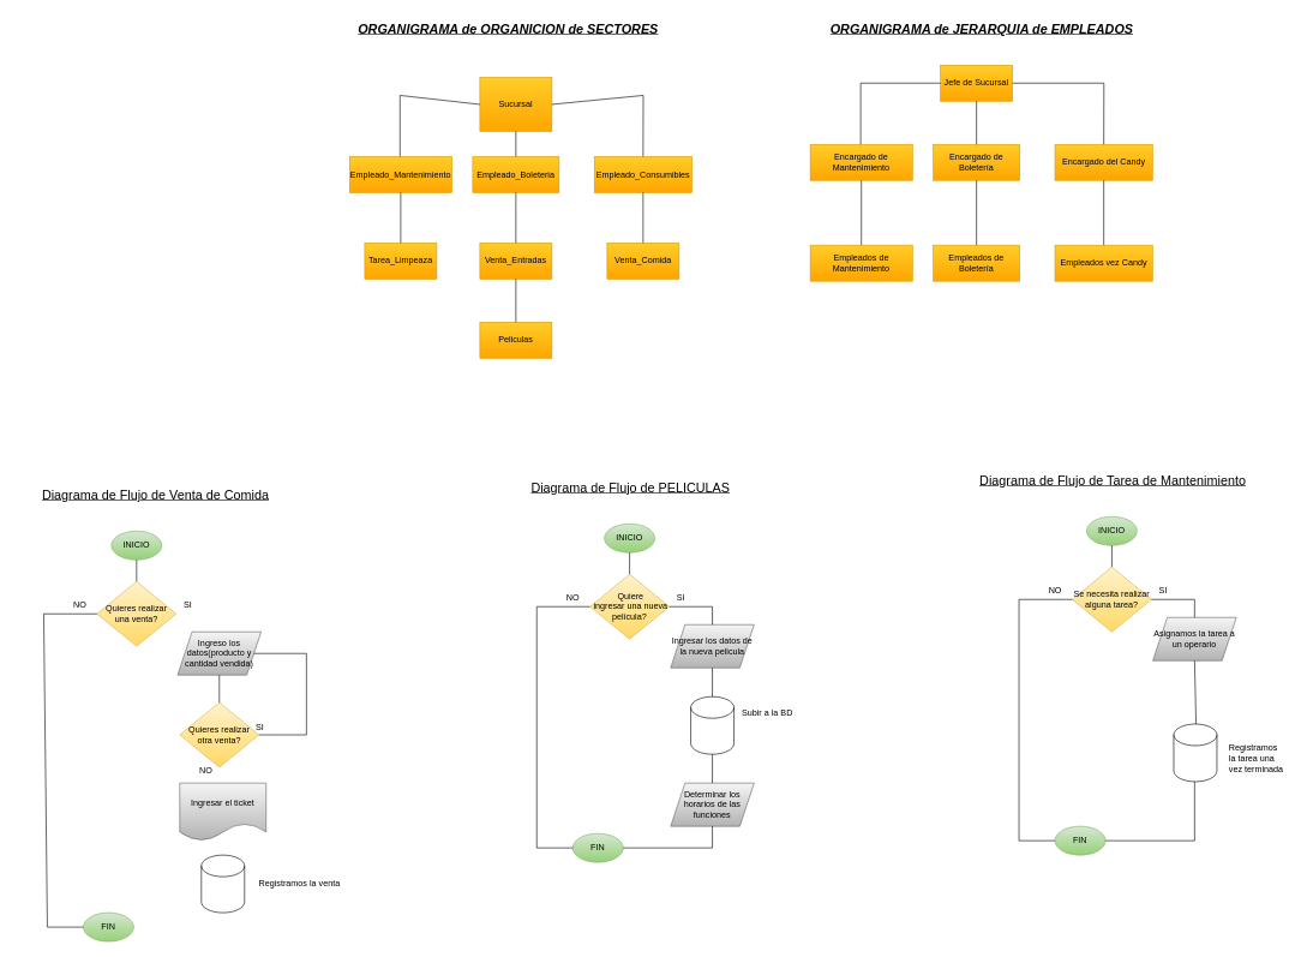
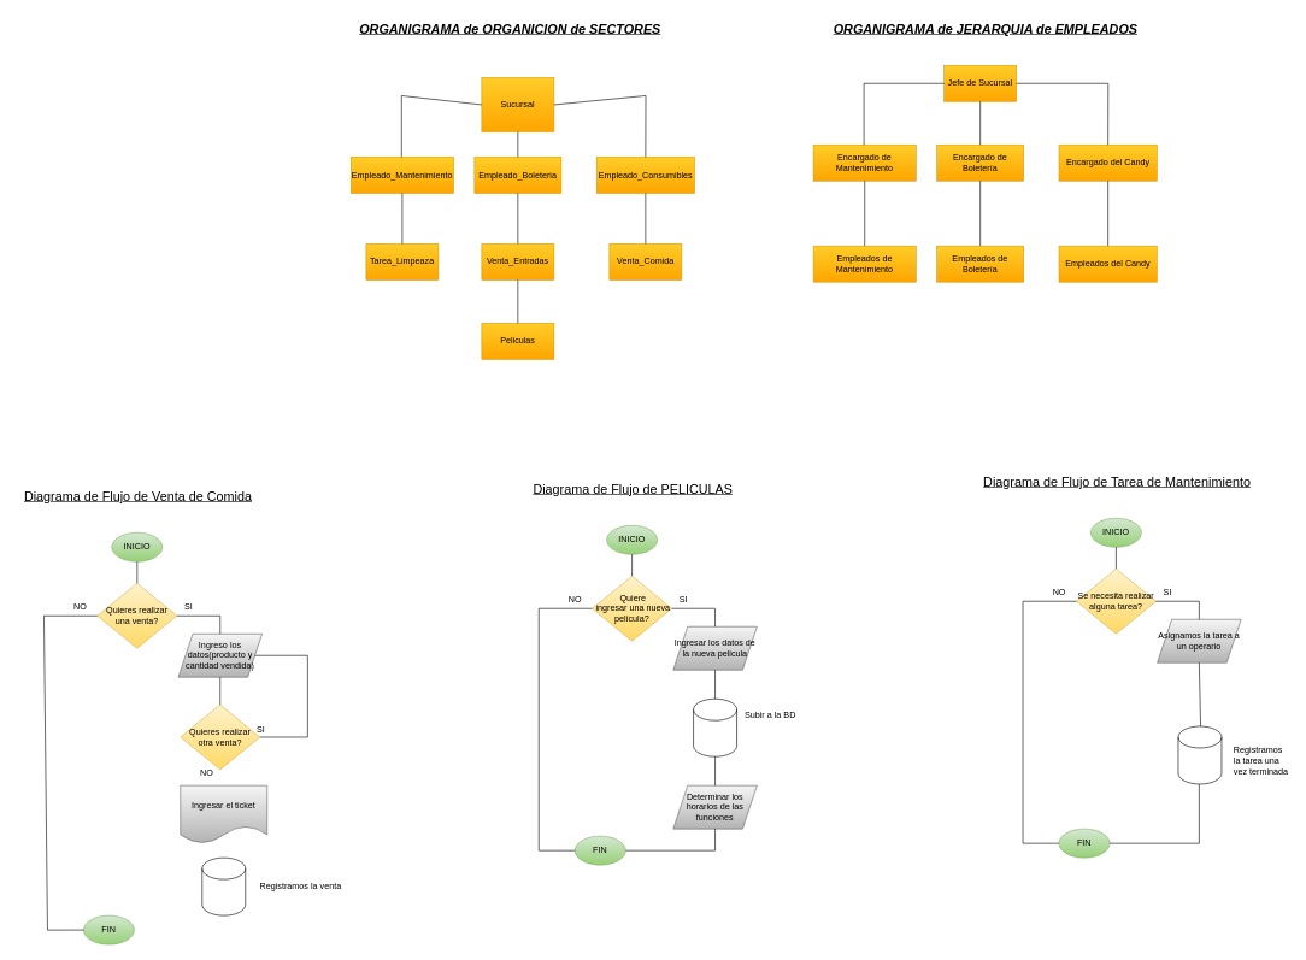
- <mxCell id="27" value="Empleados vez Candy" style="rounded=0;whiteSpace=wrap;html=1;fillColor=#ffcd28;gradientColor=#ffa500;strokeColor=#d79b00;" parent="1" vertex="1"><mxGeometry x="1465" y="340" width="135.5" height="50" as="geometry" /></mxCell>
+ <mxCell id="27" value="Empleados del Candy" style="rounded=0;whiteSpace=wrap;html=1;fillColor=#ffcd28;gradientColor=#ffa500;strokeColor=#d79b00;" parent="1" vertex="1"><mxGeometry x="1465" y="340" width="135.5" height="50" as="geometry" /></mxCell>
- <mxCell id="62" value="&lt;font style=&quot;font-size: 18px;&quot;&gt;&lt;u&gt;Diagrama de Flujo de Venta de Comida&lt;/u&gt;&lt;/font&gt;" style="text;html=1;align=center;verticalAlign=middle;resizable=0;points=[];autosize=1;strokeColor=none;fillColor=none;" vertex="1" parent="1"><mxGeometry x="45" y="667" width="340" height="40" as="geometry" /></mxCell>
+ <mxCell id="62" value="&lt;font style=&quot;font-size: 18px;&quot;&gt;&lt;u&gt;Diagrama de Flujo de Venta de Comida&lt;/u&gt;&lt;/font&gt;" style="text;html=1;align=center;verticalAlign=middle;resizable=0;points=[];autosize=1;strokeColor=none;fillColor=none;" vertex="1" parent="1"><mxGeometry x="20" y="667" width="340" height="40" as="geometry" /></mxCell>
+ <mxCell id="71" value="" style="endArrow=none;html=1;rounded=0;entryX=1;entryY=0.5;entryDx=0;entryDy=0;exitX=0.5;exitY=0;exitDx=0;exitDy=0;" edge="1" parent="1" source="70" target="64"><mxGeometry width="50" height="50" relative="1" as="geometry"><mxPoint x="170" y="997" as="sourcePoint" /><mxPoint x="220" y="947" as="targetPoint" /><Array as="points"><mxPoint x="304" y="852" /></Array></mxGeometry></mxCell>
